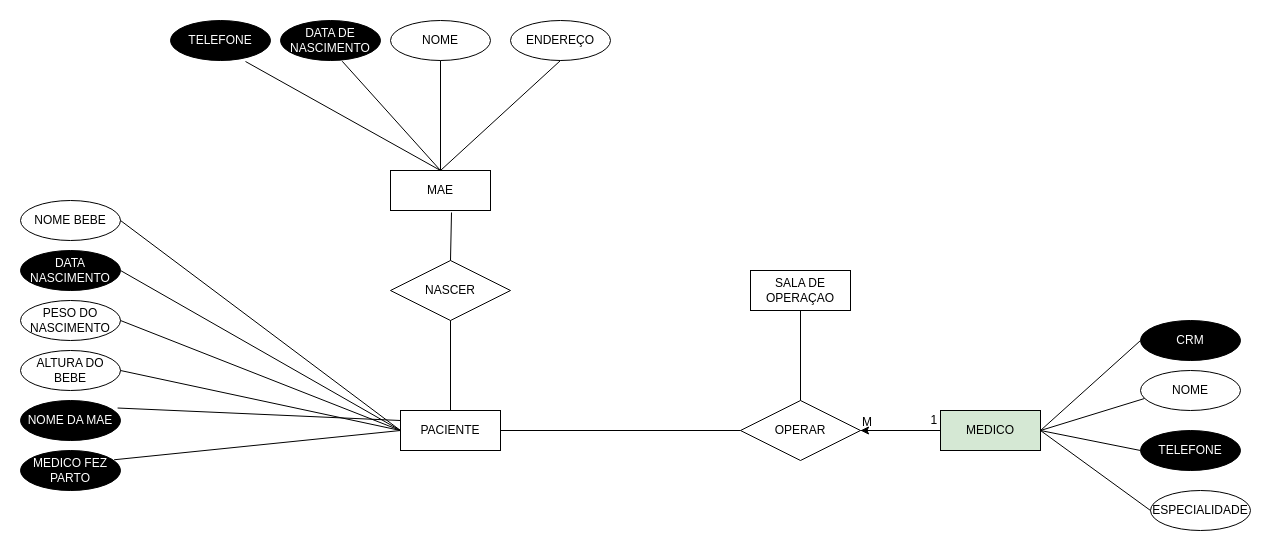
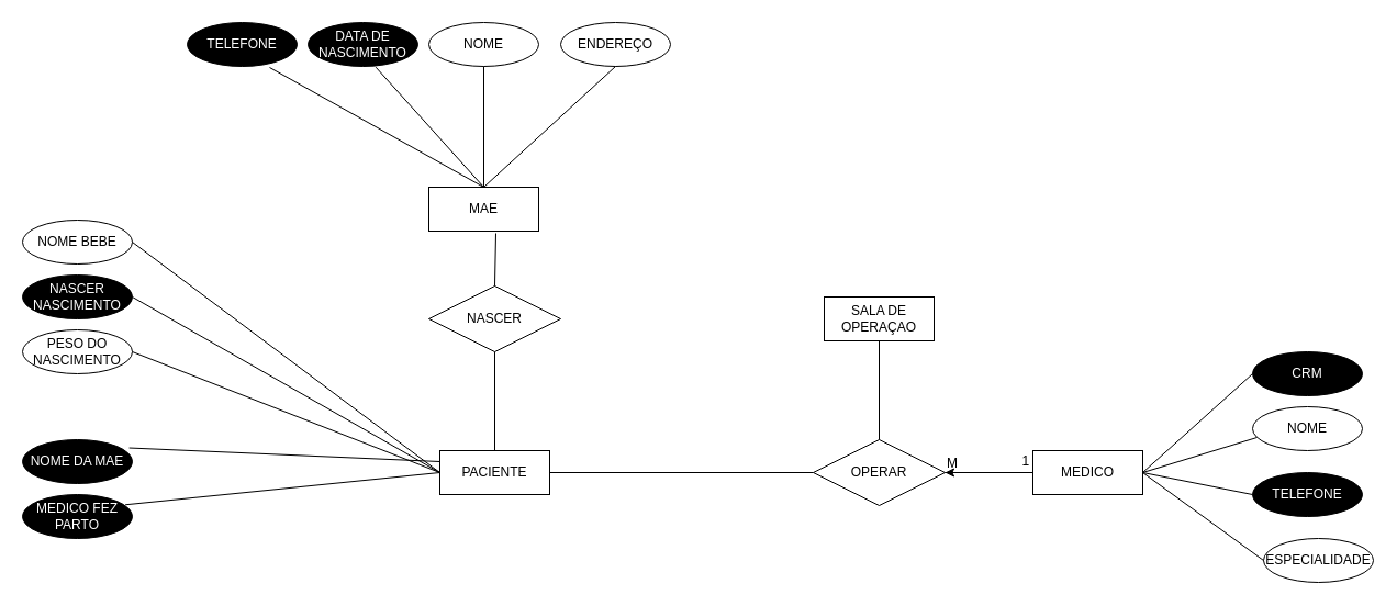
- <mxCell id="3" value="DATA NASCIMENTO" style="ellipse;whiteSpace=wrap;html=1;align=center;fillColor=#000000;fontColor=#FFFFFF;" vertex="1" parent="1"><mxGeometry x="20" y="250" width="100" height="40" as="geometry" /></mxCell>
+ <mxCell id="3" value="NASCER NASCIMENTO" style="ellipse;whiteSpace=wrap;html=1;align=center;fillColor=#000000;fontColor=#FFFFFF;" vertex="1" parent="1"><mxGeometry x="20" y="250" width="100" height="40" as="geometry" /></mxCell>
- <mxCell id="5" value="ALTURA DO BEBE" style="ellipse;whiteSpace=wrap;html=1;align=center;fontColor=#000000;fillColor=#FFFFFF;" vertex="1" parent="1"><mxGeometry x="20" y="350" width="100" height="40" as="geometry" /></mxCell>
- <mxCell id="24" value="" style="endArrow=none;html=1;rounded=0;fontColor=#000000;exitX=1;exitY=0.5;exitDx=0;exitDy=0;entryX=0;entryY=0.5;entryDx=0;entryDy=0;" edge="1" parent="1" source="5" target="12"><mxGeometry relative="1" as="geometry"><mxPoint x="490" y="300" as="sourcePoint" /><mxPoint x="650" y="300" as="targetPoint" /></mxGeometry></mxCell>
- <mxCell id="10" value="MEDICO" style="whiteSpace=wrap;html=1;align=center;fillColor=#d5e8d4;" vertex="1" parent="1"><mxGeometry x="940" y="410" width="100" height="40" as="geometry" /></mxCell>
+ <mxCell id="10" value="MEDICO" style="whiteSpace=wrap;html=1;align=center;" vertex="1" parent="1"><mxGeometry x="940" y="410" width="100" height="40" as="geometry" /></mxCell>
